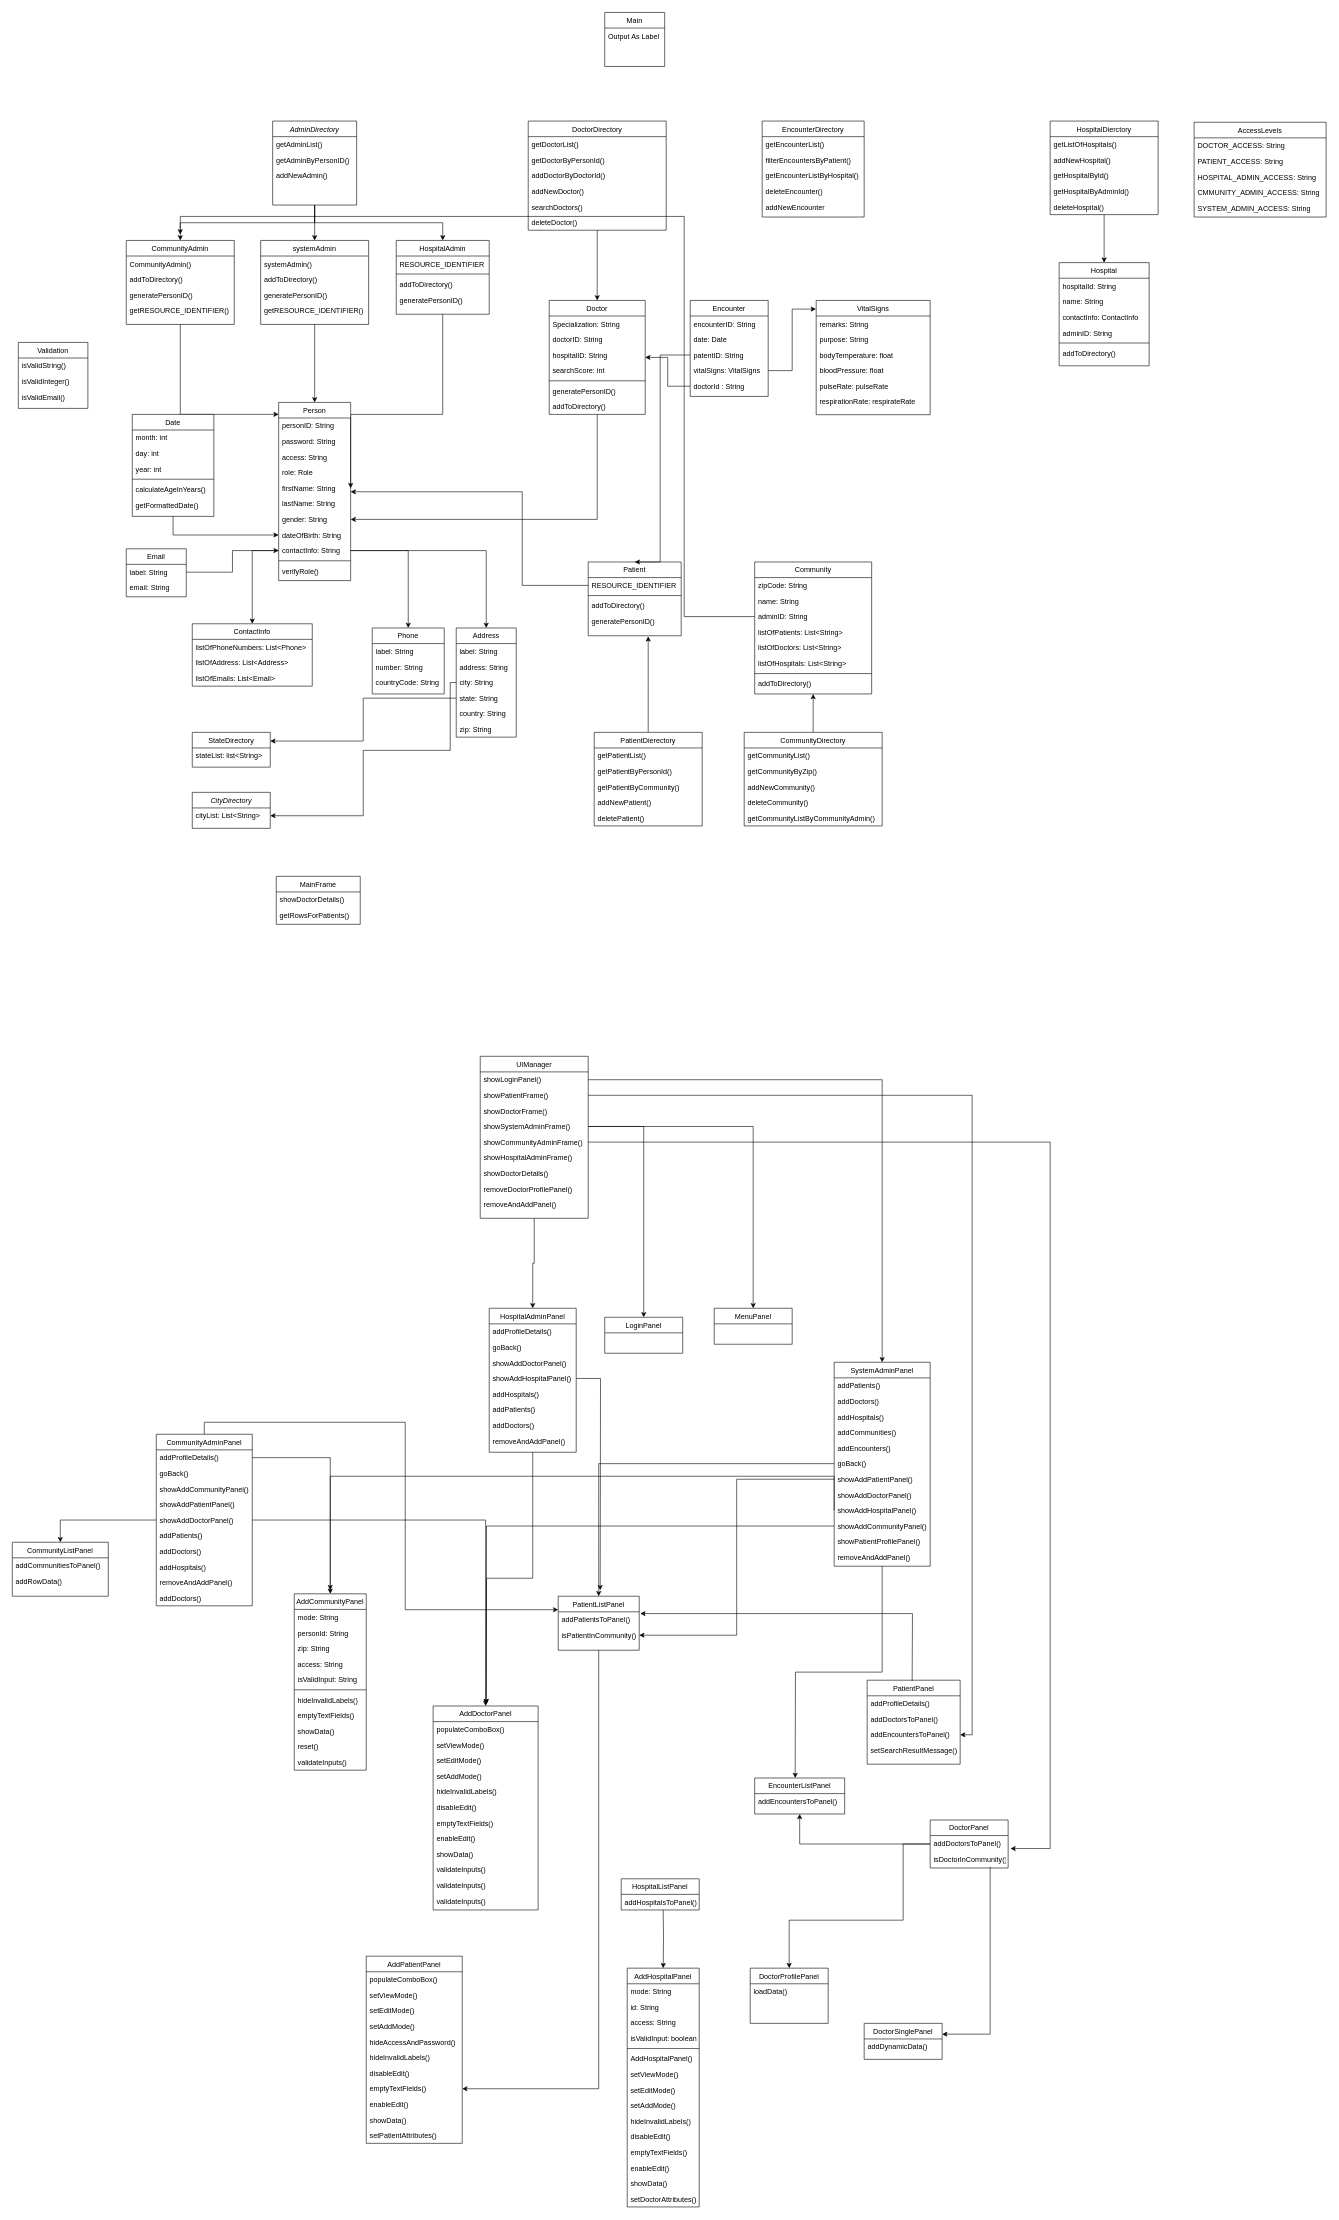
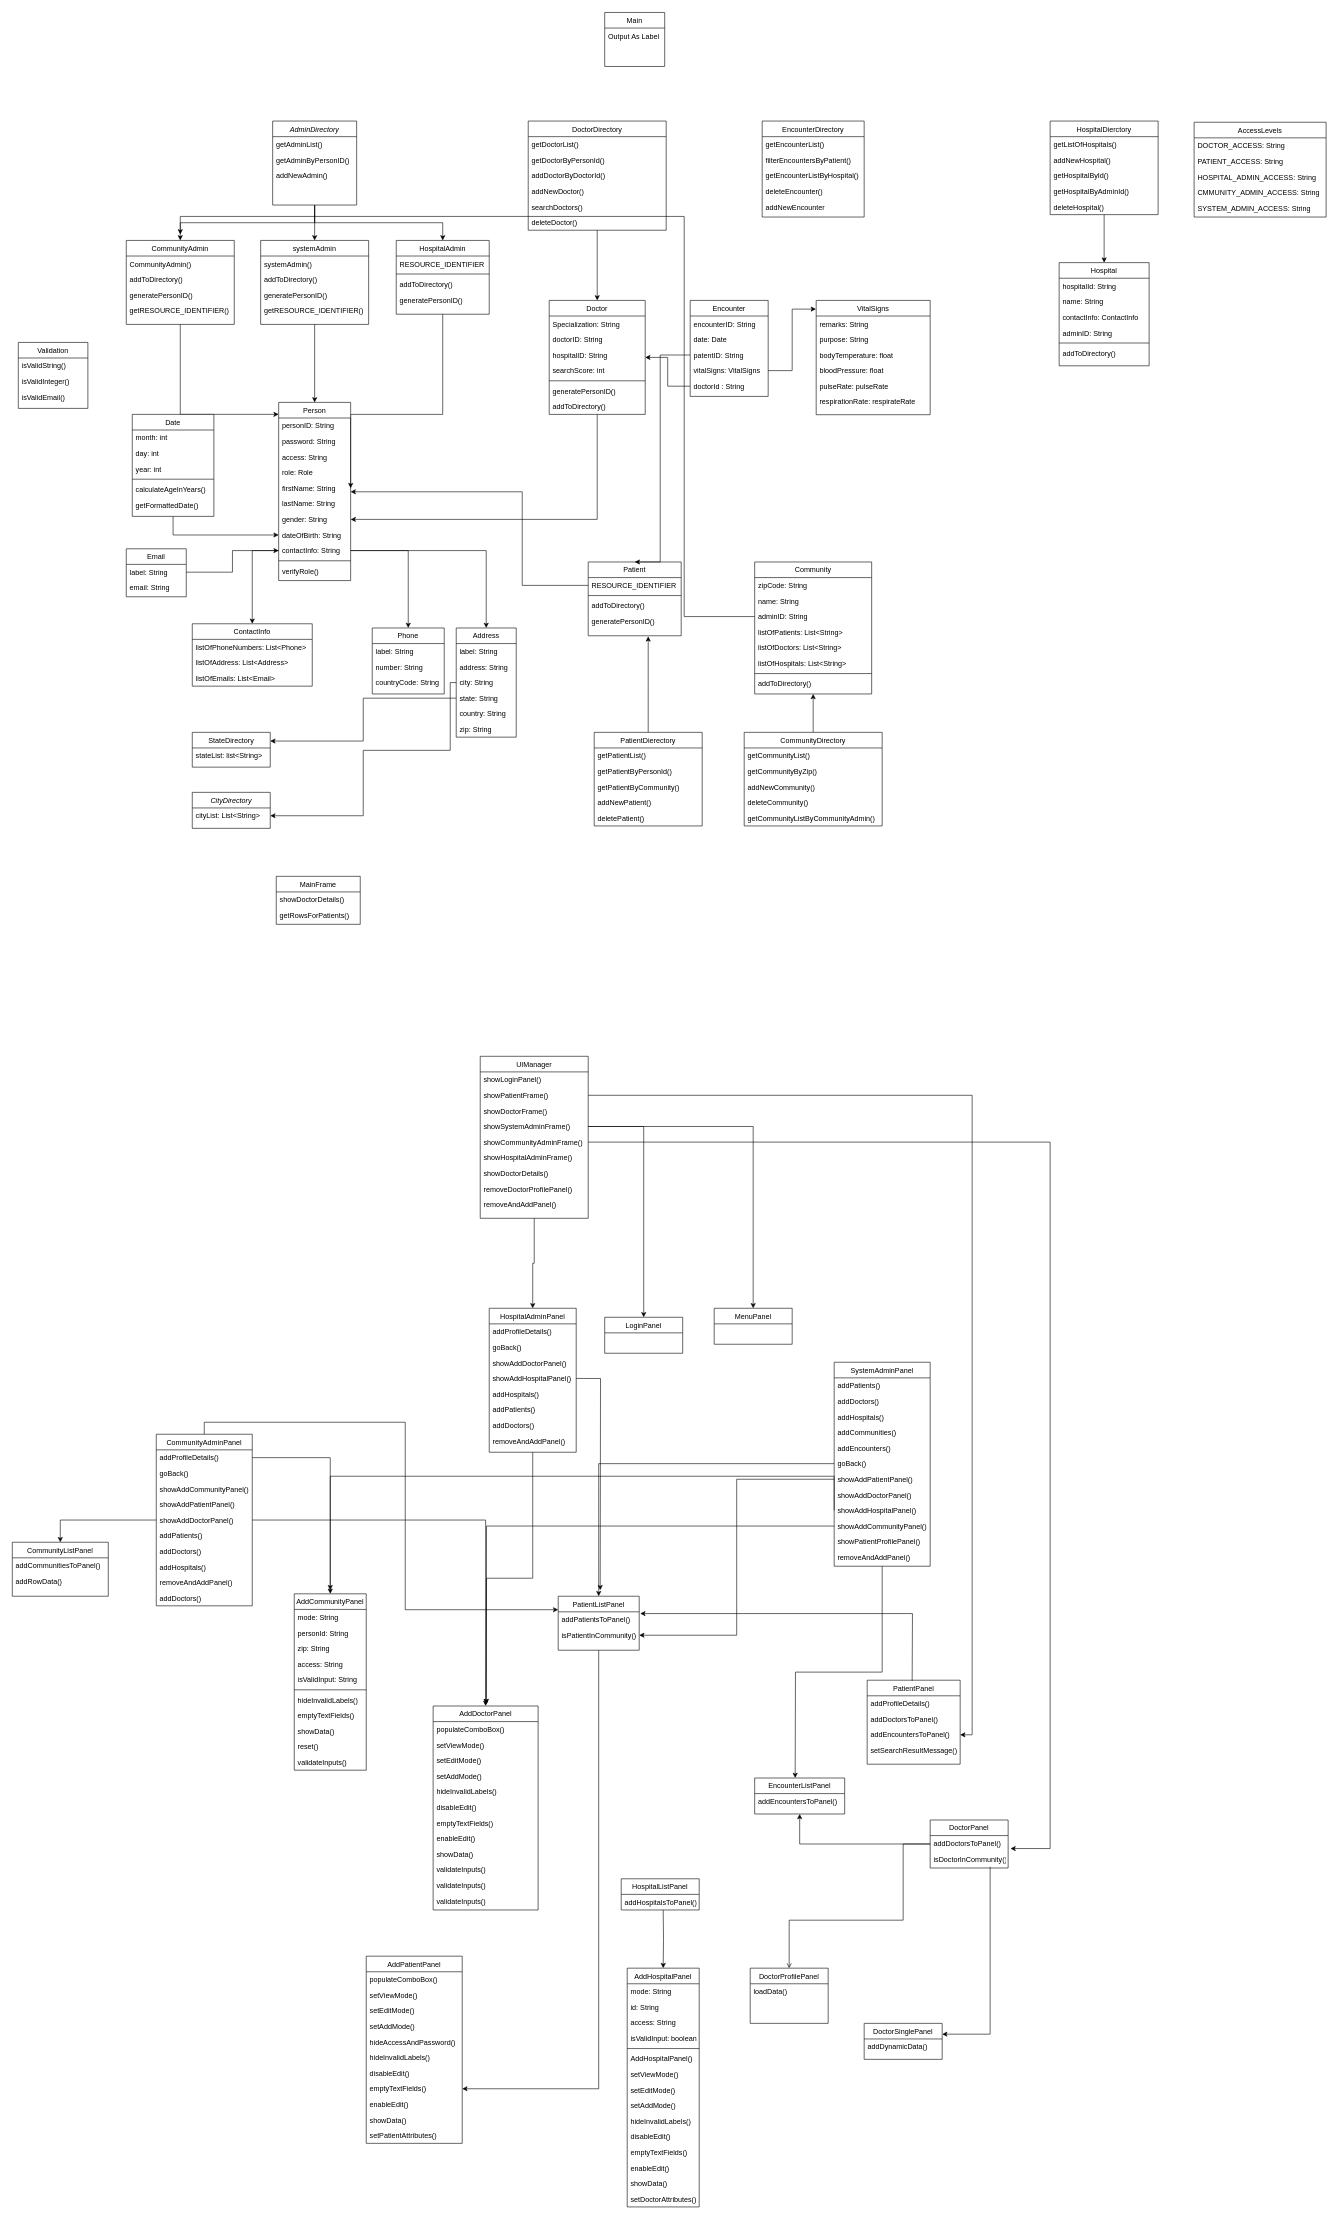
- <mxCell id="313" style="edgeStyle=orthogonalEdgeStyle;rounded=0;orthogonalLoop=1;jettySize=auto;html=1;entryX=0.5;entryY=0;entryDx=0;entryDy=0;" parent="1" source="302" target="286" edge="1"><mxGeometry relative="1" as="geometry" /></mxCell>
- <mxCell id="231" style="edgeStyle=orthogonalEdgeStyle;rounded=0;orthogonalLoop=1;jettySize=auto;html=1;entryX=0.5;entryY=0;entryDx=0;entryDy=0;" parent="1" source="232" target="235" edge="1"><mxGeometry relative="1" as="geometry"><Array as="points"><mxPoint x="1505" y="3200" /><mxPoint x="1315" y="3200" /></Array></mxGeometry></mxCell>
+ <mxCell id="231" style="edgeStyle=orthogonalEdgeStyle;rounded=0;orthogonalLoop=1;jettySize=auto;html=1;entryX=0.5;entryY=0;entryDx=0;entryDy=0;endArrow=open;" parent="1" source="232" target="235" edge="1"><mxGeometry relative="1" as="geometry"><Array as="points"><mxPoint x="1505" y="3200" /><mxPoint x="1315" y="3200" /></Array></mxGeometry></mxCell>
